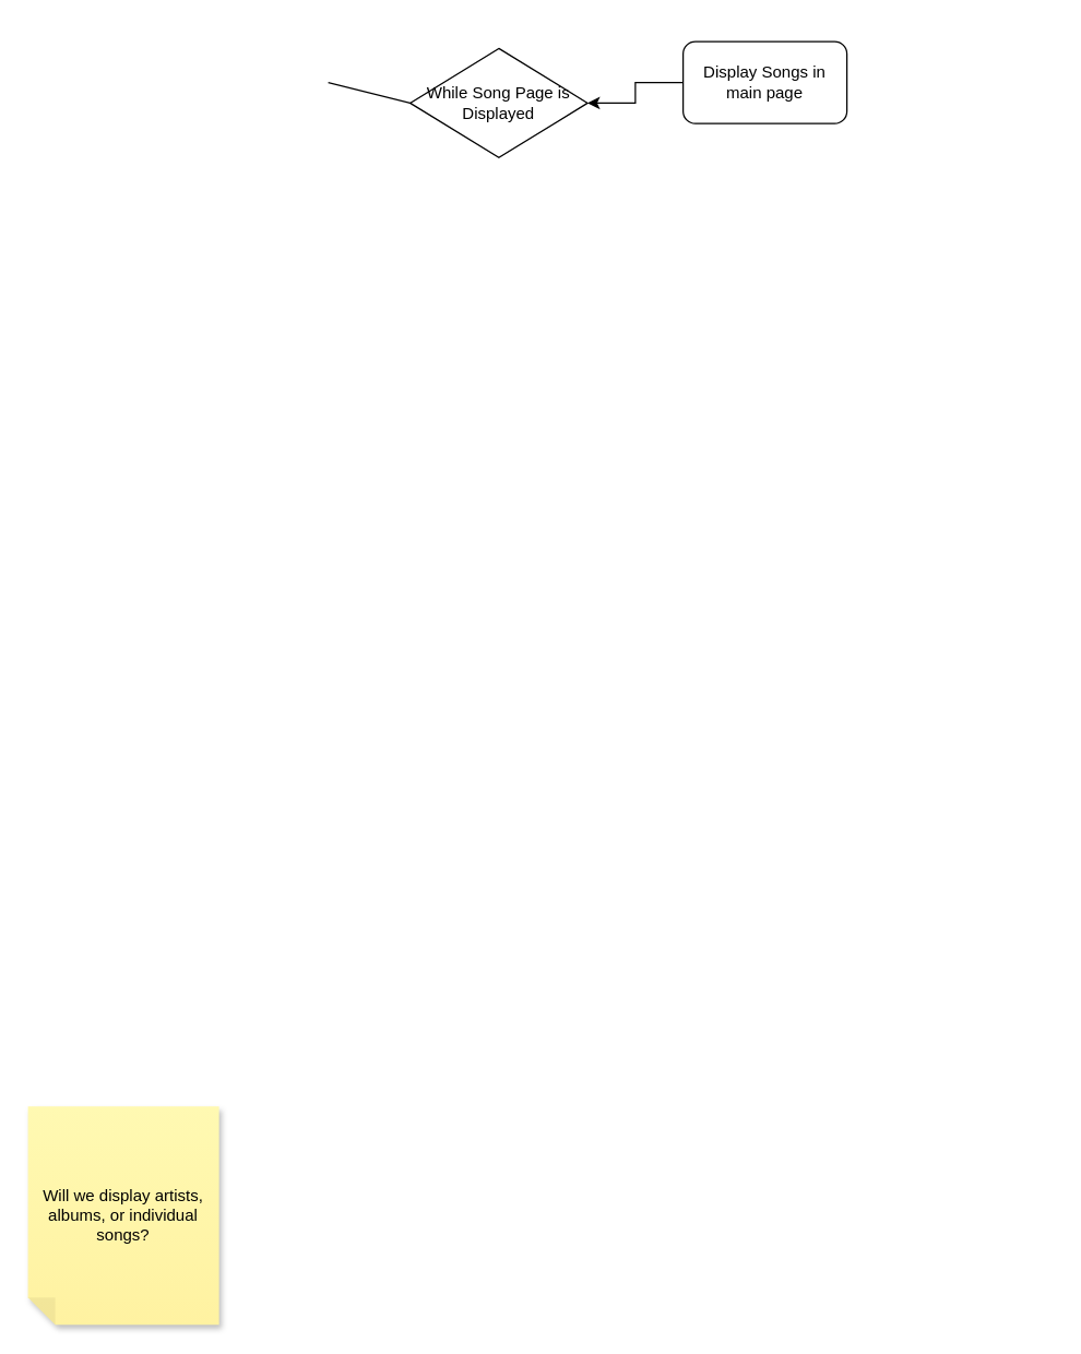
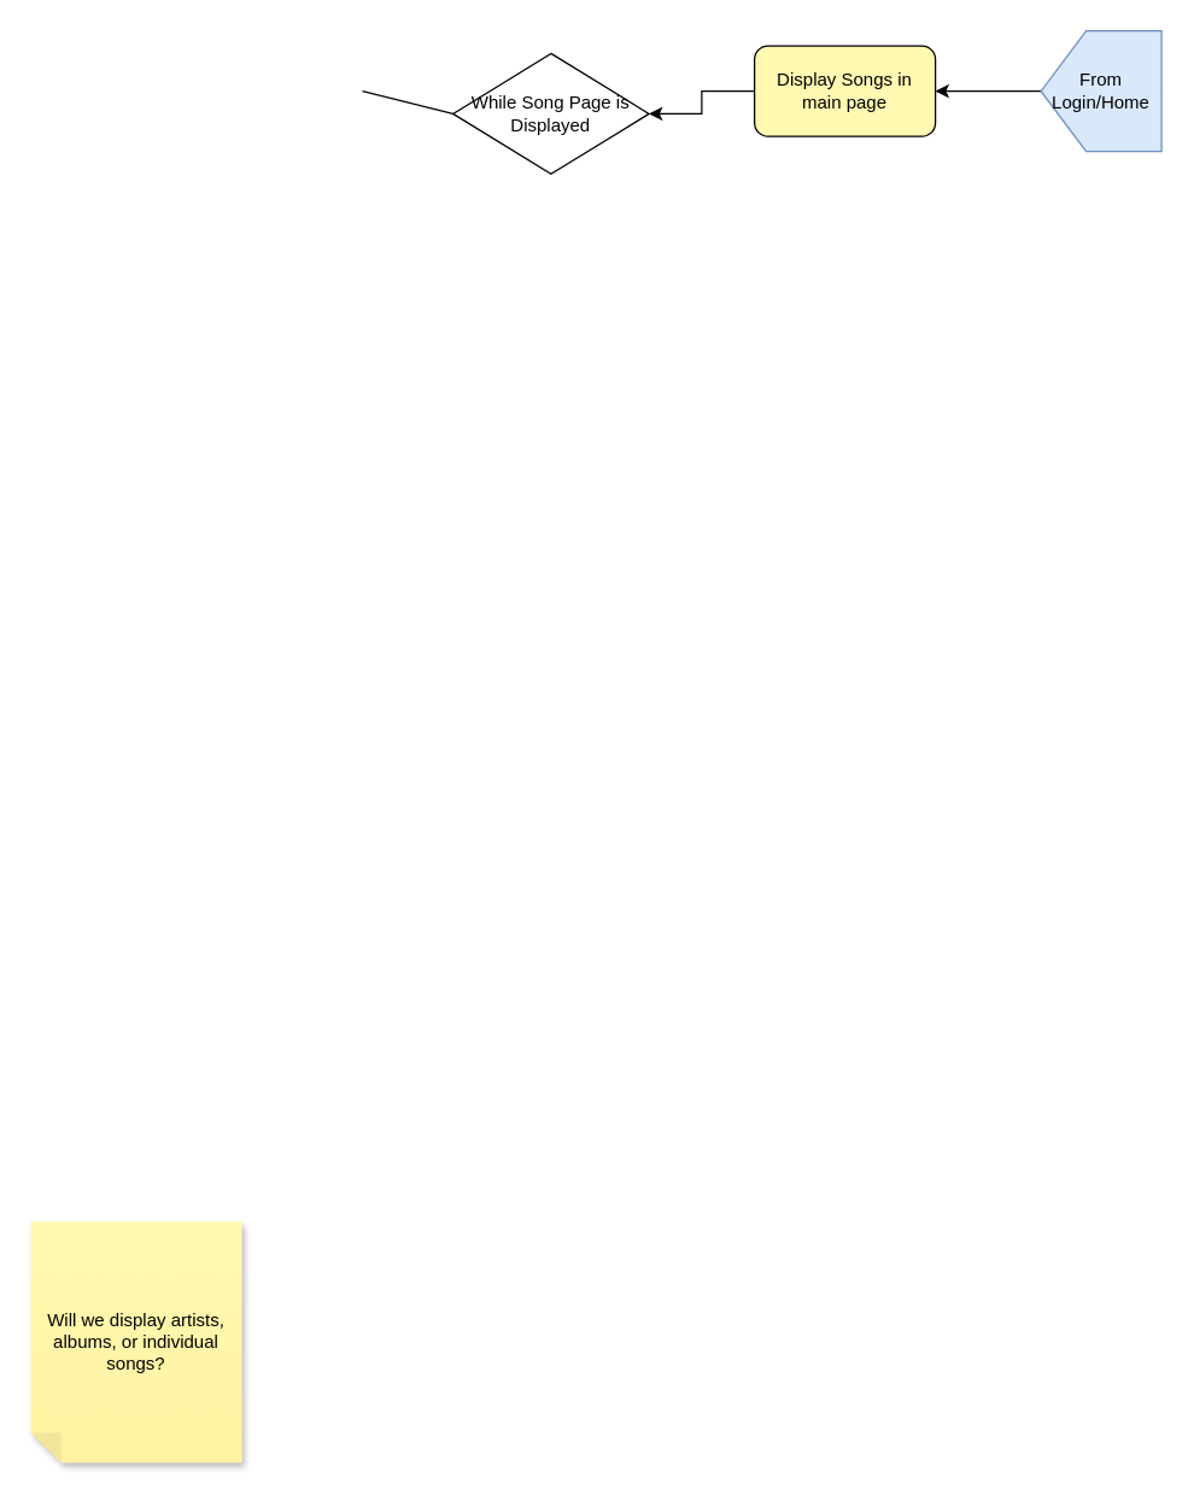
- <mxCell id="5" value="Display Songs in main page" style="rounded=1;whiteSpace=wrap;html=1;" vertex="1" parent="1"><mxGeometry x="500" y="30" width="120" height="60" as="geometry" /></mxCell>
+ <mxCell id="5" value="Display Songs in main page" style="rounded=1;whiteSpace=wrap;html=1;fillColor=#fff9b2;" vertex="1" parent="1"><mxGeometry x="500" y="30" width="120" height="60" as="geometry" /></mxCell>
+ <mxCell id="2" value="" style="edgeStyle=orthogonalEdgeStyle;rounded=0;orthogonalLoop=1;jettySize=auto;html=1;" edge="1" parent="1" source="3" target="5"><mxGeometry relative="1" as="geometry" /></mxCell>
+ <mxCell id="3" value="From Login/Home" style="shape=offPageConnector;whiteSpace=wrap;html=1;direction=south;fillColor=#dae8fc;strokeColor=#6c8ebf;" vertex="1" parent="1"><mxGeometry x="690" y="20" width="80" height="80" as="geometry" /></mxCell>
